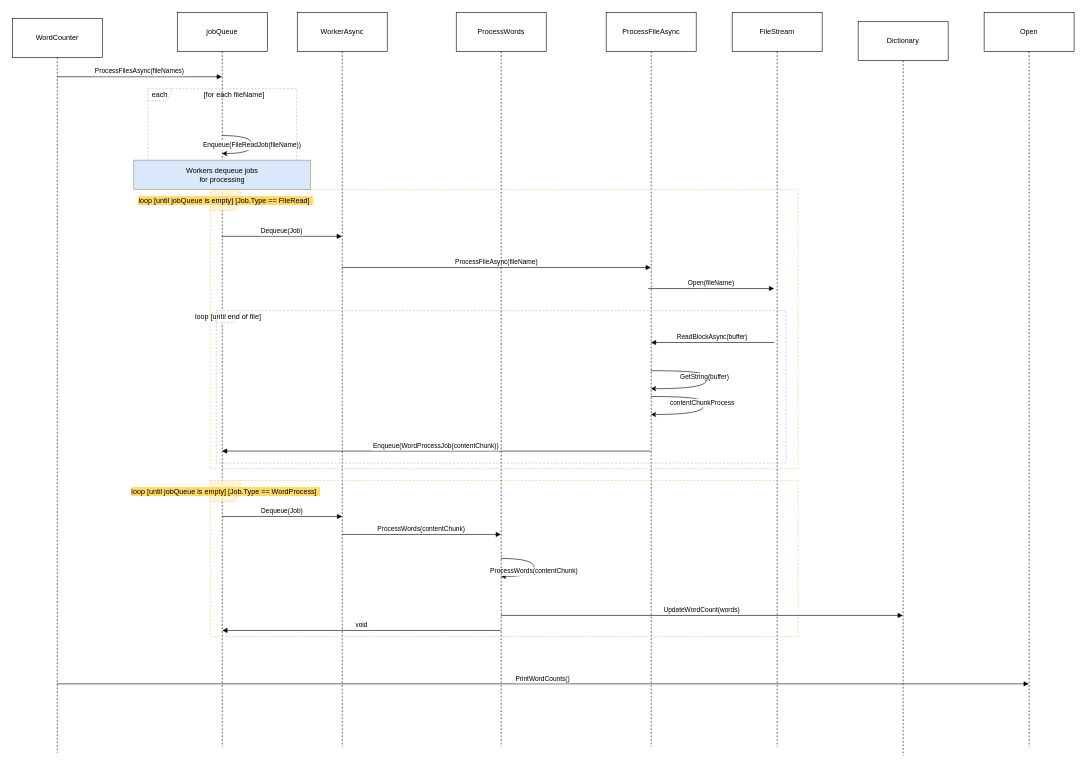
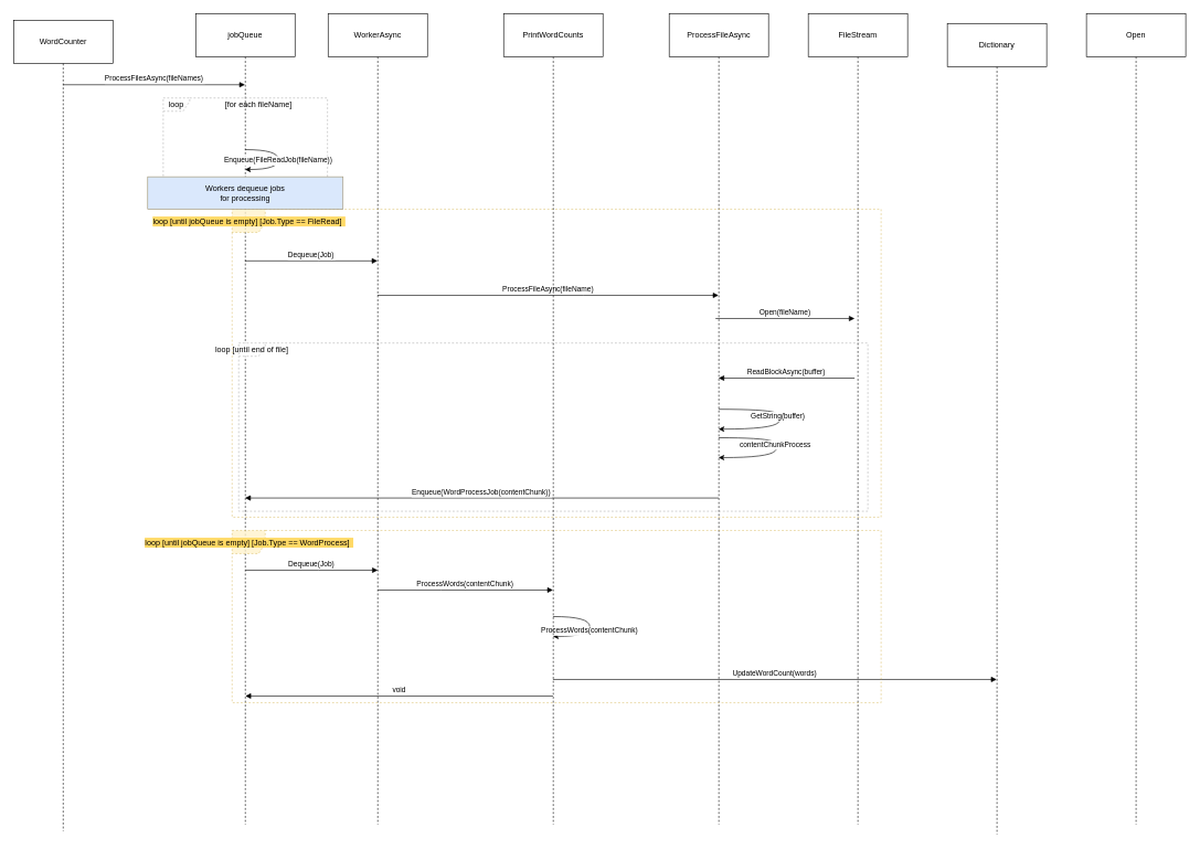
- <mxCell id="28" value="ProcessWords" style="shape=umlLifeline;perimeter=lifelinePerimeter;whiteSpace=wrap;container=1;dropTarget=0;collapsible=0;recursiveResize=0;outlineConnect=0;portConstraint=eastwest;newEdgeStyle={&quot;edgeStyle&quot;:&quot;elbowEdgeStyle&quot;,&quot;elbow&quot;:&quot;vertical&quot;,&quot;curved&quot;:0,&quot;rounded&quot;:0};size=65;" vertex="1" parent="1"><mxGeometry x="760" y="20" width="150" height="1224" as="geometry" /></mxCell>
+ <mxCell id="28" value="PrintWordCounts" style="shape=umlLifeline;perimeter=lifelinePerimeter;whiteSpace=wrap;container=1;dropTarget=0;collapsible=0;recursiveResize=0;outlineConnect=0;portConstraint=eastwest;newEdgeStyle={&quot;edgeStyle&quot;:&quot;elbowEdgeStyle&quot;,&quot;elbow&quot;:&quot;vertical&quot;,&quot;curved&quot;:0,&quot;rounded&quot;:0};size=65;" vertex="1" parent="1"><mxGeometry x="760" y="20" width="150" height="1224" as="geometry" /></mxCell>
- <mxCell id="9" value="each" style="shape=umlFrame;dashed=1;pointerEvents=0;dropTarget=0;strokeColor=#B3B3B3;height=20;width=40" vertex="1" parent="1"><mxGeometry x="246" y="147" width="248" height="158" as="geometry" /></mxCell>
+ <mxCell id="9" value="loop" style="shape=umlFrame;dashed=1;pointerEvents=0;dropTarget=0;strokeColor=#B3B3B3;height=20;width=40" vertex="1" parent="1"><mxGeometry x="246" y="147" width="248" height="158" as="geometry" /></mxCell>
- <mxCell id="21" value="PrintWordCounts()" style="verticalAlign=bottom;endArrow=block;edgeStyle=elbowEdgeStyle;elbow=vertical;curved=0;rounded=0;" edge="1" parent="1" source="2" target="8"><mxGeometry relative="1" as="geometry"><Array as="points"><mxPoint x="1088" y="1139" /></Array></mxGeometry></mxCell>
